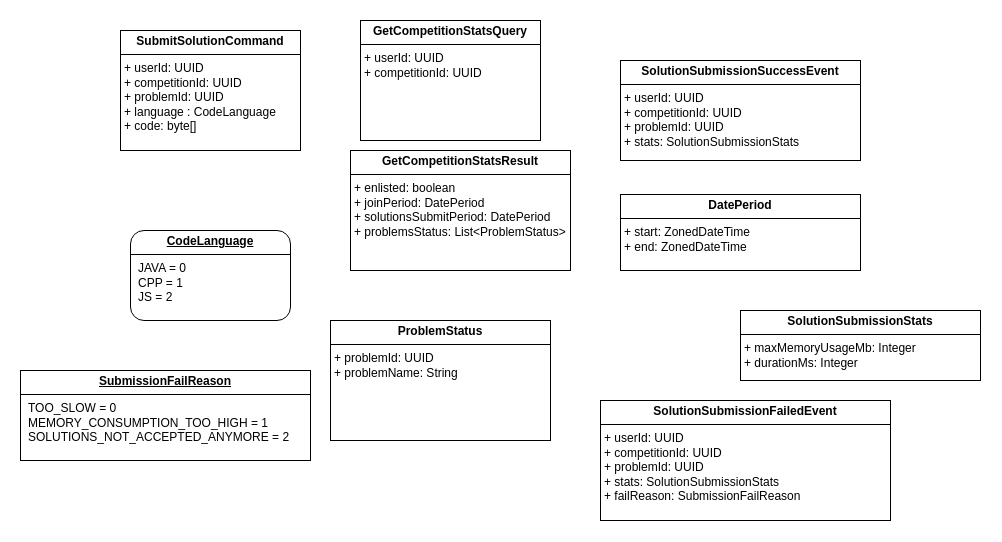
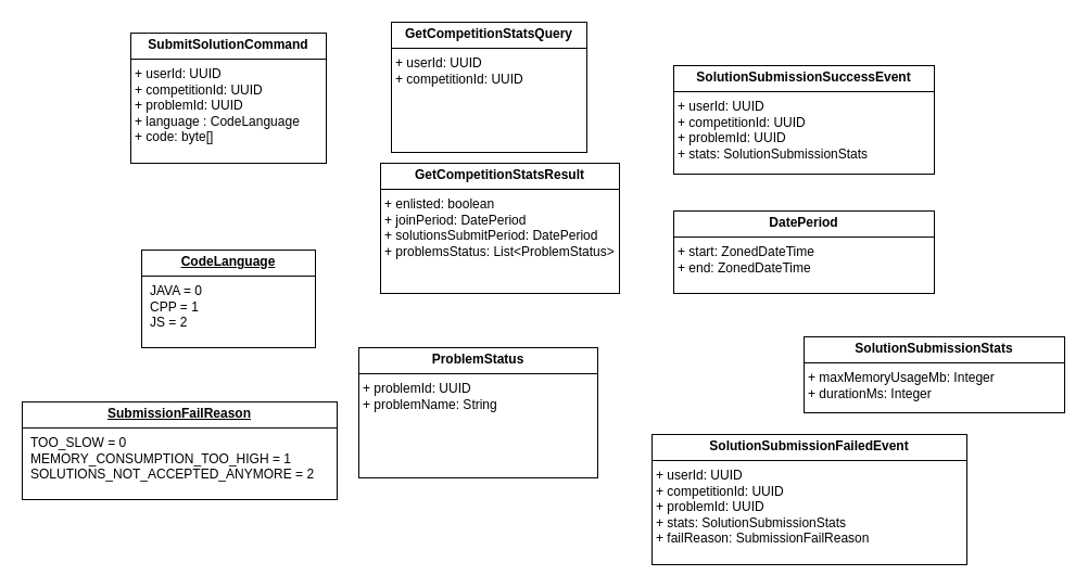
- <mxCell id="4" value="&lt;p style=&quot;margin:0px;margin-top:4px;text-align:center;text-decoration:underline;&quot;&gt;&lt;b&gt;CodeLanguage&lt;/b&gt;&lt;/p&gt;&lt;hr size=&quot;1&quot; style=&quot;border-style:solid;&quot;&gt;&lt;p style=&quot;margin:0px;margin-left:8px;&quot;&gt;JAVA = 0&lt;br&gt;CPP = 1&lt;br&gt;JS = 2&lt;/p&gt;" style="verticalAlign=top;align=left;overflow=fill;html=1;whiteSpace=wrap;rounded=1;" vertex="1" parent="1"><mxGeometry x="130" y="230" width="160" height="90" as="geometry" /></mxCell>
+ <mxCell id="4" value="&lt;p style=&quot;margin:0px;margin-top:4px;text-align:center;text-decoration:underline;&quot;&gt;&lt;b&gt;CodeLanguage&lt;/b&gt;&lt;/p&gt;&lt;hr size=&quot;1&quot; style=&quot;border-style:solid;&quot;&gt;&lt;p style=&quot;margin:0px;margin-left:8px;&quot;&gt;JAVA = 0&lt;br&gt;CPP = 1&lt;br&gt;JS = 2&lt;/p&gt;" style="verticalAlign=top;align=left;overflow=fill;html=1;whiteSpace=wrap;" vertex="1" parent="1"><mxGeometry x="130" y="230" width="160" height="90" as="geometry" /></mxCell>
